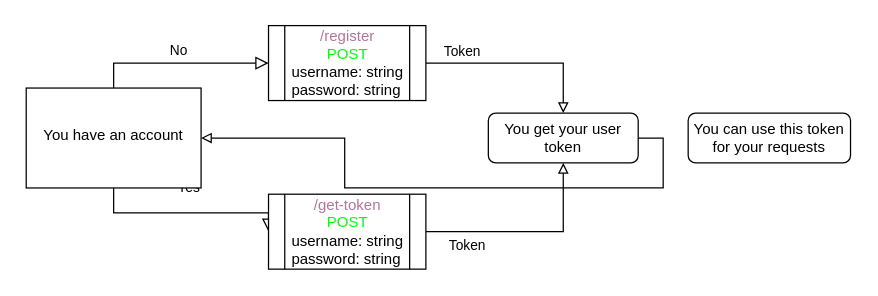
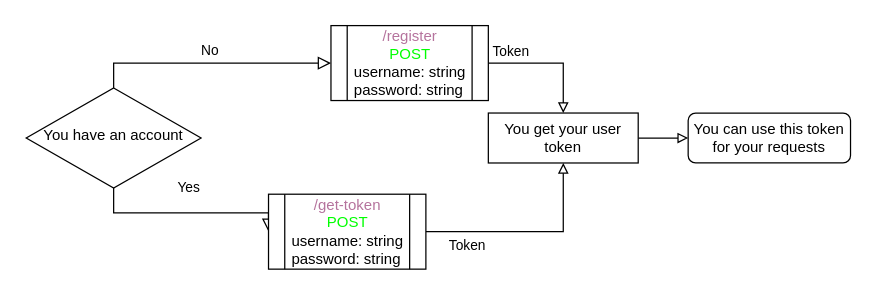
- <mxCell id="7" value="&lt;font color=&quot;#b5739d&quot;&gt;/register&lt;br&gt;&lt;/font&gt;&lt;font color=&quot;#00ff00&quot;&gt;POST&lt;/font&gt;&lt;br&gt;&lt;div style=&quot;text-align: left&quot;&gt;username: string&lt;/div&gt;&lt;div style=&quot;text-align: left&quot;&gt;password: string&lt;/div&gt;" style="shape=process;whiteSpace=wrap;html=1;backgroundOutline=1;" vertex="1" parent="1"><mxGeometry x="214" y="20" width="126" height="60" as="geometry" /></mxCell>
+ <mxCell id="7" value="&lt;font color=&quot;#b5739d&quot;&gt;/register&lt;br&gt;&lt;/font&gt;&lt;font color=&quot;#00ff00&quot;&gt;POST&lt;/font&gt;&lt;br&gt;&lt;div style=&quot;text-align: left&quot;&gt;username: string&lt;/div&gt;&lt;div style=&quot;text-align: left&quot;&gt;password: string&lt;/div&gt;" style="shape=process;whiteSpace=wrap;html=1;backgroundOutline=1;" vertex="1" parent="1"><mxGeometry x="264" y="20" width="126" height="60" as="geometry" /></mxCell>
- <mxCell id="4" value="You have an account" style="whiteSpace=wrap;html=1;shadow=0;fontFamily=Helvetica;fontSize=12;align=center;strokeWidth=1;spacing=6;spacingTop=-4;rounded=0;" parent="1" vertex="1"><mxGeometry x="20" y="70" width="140" height="80" as="geometry" /></mxCell>
+ <mxCell id="4" value="You have an account" style="rhombus;whiteSpace=wrap;html=1;shadow=0;fontFamily=Helvetica;fontSize=12;align=center;strokeWidth=1;spacing=6;spacingTop=-4;" parent="1" vertex="1"><mxGeometry x="20" y="70" width="140" height="80" as="geometry" /></mxCell>
- <mxCell id="12" value="You get your user token" style="rounded=1;whiteSpace=wrap;html=1;fontSize=12;glass=0;strokeWidth=1;shadow=0;" vertex="1" parent="1"><mxGeometry x="390" y="90" width="120" height="40" as="geometry" /></mxCell>
+ <mxCell id="12" value="You get your user token" style="whiteSpace=wrap;html=1;fontSize=12;glass=0;strokeWidth=1;shadow=0;rounded=0;" vertex="1" parent="1"><mxGeometry x="390" y="90" width="120" height="40" as="geometry" /></mxCell>
- <mxCell id="11" style="edgeStyle=orthogonalEdgeStyle;rounded=0;orthogonalLoop=1;jettySize=auto;html=1;exitX=1;exitY=0.5;exitDx=0;exitDy=0;fontColor=#000000;endArrow=block;endFill=0;" edge="1" parent="1" source="12" target="4"><mxGeometry relative="1" as="geometry" /></mxCell>
+ <mxCell id="11" style="edgeStyle=orthogonalEdgeStyle;rounded=0;orthogonalLoop=1;jettySize=auto;html=1;exitX=1;exitY=0.5;exitDx=0;exitDy=0;entryX=0;entryY=0.5;entryDx=0;entryDy=0;fontColor=#000000;endArrow=block;endFill=0;" edge="1" parent="1" source="12" target="13"><mxGeometry relative="1" as="geometry" /></mxCell>
